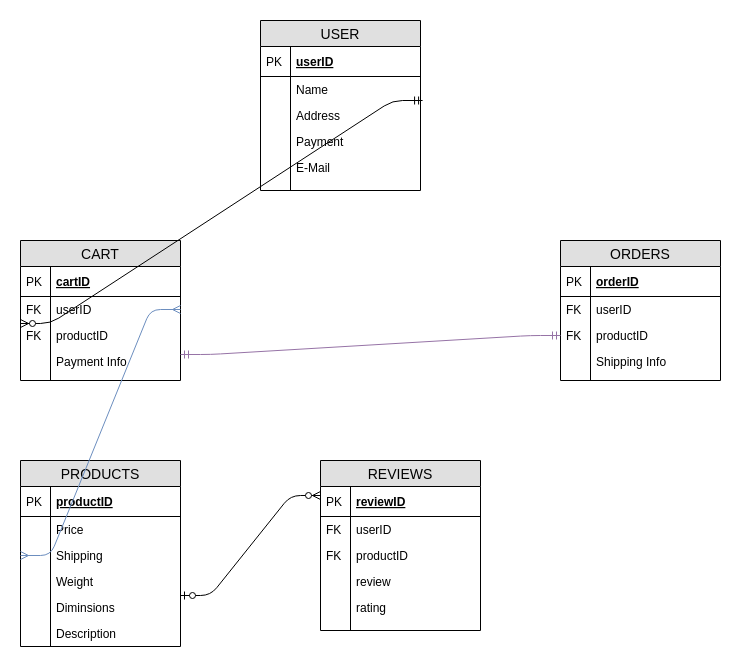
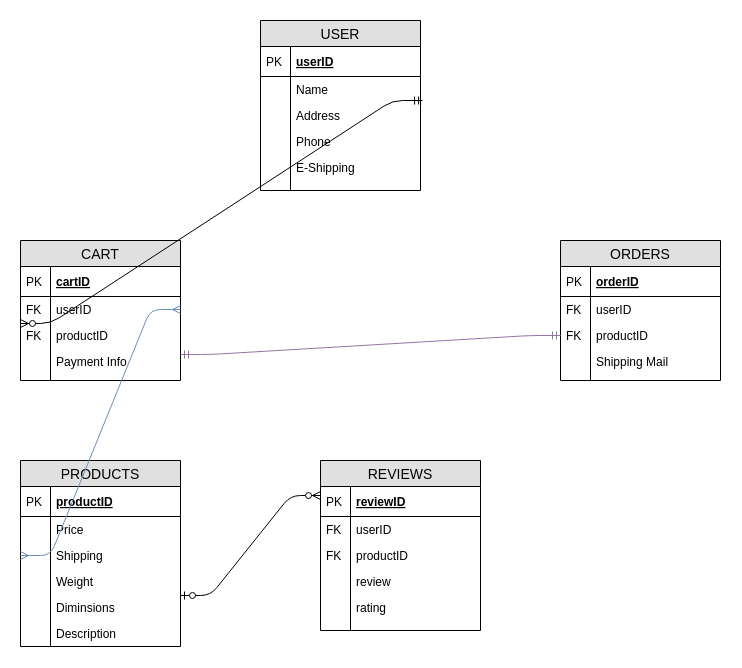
- <mxCell id="9" value="Payment" style="shape=partialRectangle;top=0;left=0;right=0;bottom=0;align=left;verticalAlign=top;fillColor=none;spacingLeft=34;spacingRight=4;overflow=hidden;rotatable=0;points=[[0,0.5],[1,0.5]];portConstraint=eastwest;dropTarget=0;fontSize=12;" vertex="1" parent="2"><mxGeometry y="108" width="160" height="26" as="geometry" /></mxCell>
+ <mxCell id="9" value="Phone" style="shape=partialRectangle;top=0;left=0;right=0;bottom=0;align=left;verticalAlign=top;fillColor=none;spacingLeft=34;spacingRight=4;overflow=hidden;rotatable=0;points=[[0,0.5],[1,0.5]];portConstraint=eastwest;dropTarget=0;fontSize=12;" vertex="1" parent="2"><mxGeometry y="108" width="160" height="26" as="geometry" /></mxCell>
- <mxCell id="11" value="E-Mail" style="shape=partialRectangle;top=0;left=0;right=0;bottom=0;align=left;verticalAlign=top;fillColor=none;spacingLeft=34;spacingRight=4;overflow=hidden;rotatable=0;points=[[0,0.5],[1,0.5]];portConstraint=eastwest;dropTarget=0;fontSize=12;" vertex="1" parent="2"><mxGeometry y="134" width="160" height="26" as="geometry" /></mxCell>
+ <mxCell id="11" value="E-Shipping" style="shape=partialRectangle;top=0;left=0;right=0;bottom=0;align=left;verticalAlign=top;fillColor=none;spacingLeft=34;spacingRight=4;overflow=hidden;rotatable=0;points=[[0,0.5],[1,0.5]];portConstraint=eastwest;dropTarget=0;fontSize=12;" vertex="1" parent="2"><mxGeometry y="134" width="160" height="26" as="geometry" /></mxCell>
- <mxCell id="33" value="Shipping Info" style="shape=partialRectangle;top=0;left=0;right=0;bottom=0;align=left;verticalAlign=top;fillColor=none;spacingLeft=34;spacingRight=4;overflow=hidden;rotatable=0;points=[[0,0.5],[1,0.5]];portConstraint=eastwest;dropTarget=0;fontSize=12;" vertex="1" parent="26"><mxGeometry y="108" width="160" height="26" as="geometry" /></mxCell>
+ <mxCell id="33" value="Shipping Mail" style="shape=partialRectangle;top=0;left=0;right=0;bottom=0;align=left;verticalAlign=top;fillColor=none;spacingLeft=34;spacingRight=4;overflow=hidden;rotatable=0;points=[[0,0.5],[1,0.5]];portConstraint=eastwest;dropTarget=0;fontSize=12;" vertex="1" parent="26"><mxGeometry y="108" width="160" height="26" as="geometry" /></mxCell>
